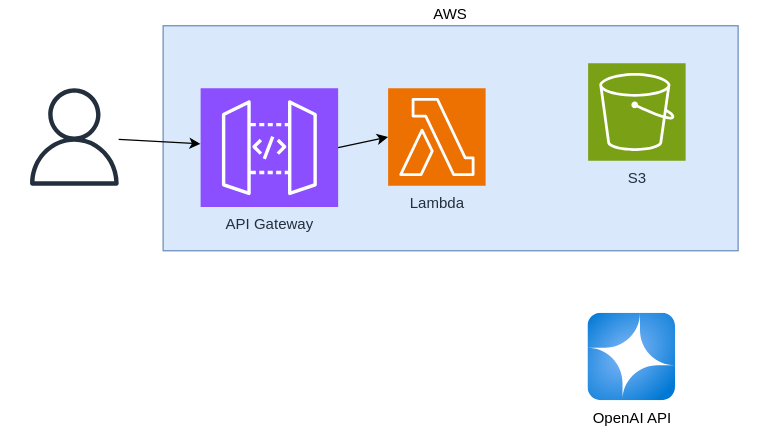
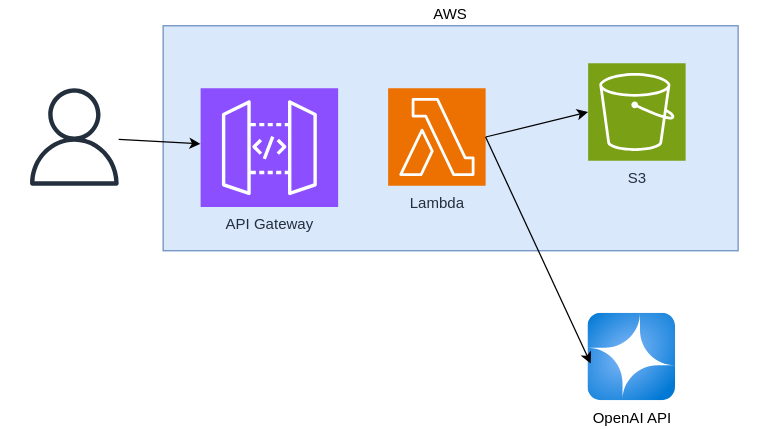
+ <mxCell id="10" value="" style="endArrow=classic;html=1;rounded=0;exitX=1;exitY=0.5;exitDx=0;exitDy=0;exitPerimeter=0;entryX=0;entryY=0.5;entryDx=0;entryDy=0;entryPerimeter=0;" edge="1" parent="1" source="5" target="6"><mxGeometry width="50" height="50" relative="1" as="geometry"><mxPoint x="310" y="160" as="sourcePoint" /><mxPoint x="376" y="160" as="targetPoint" /></mxGeometry></mxCell>
- <mxCell id="9" value="" style="endArrow=classic;html=1;rounded=0;exitX=1;exitY=0.5;exitDx=0;exitDy=0;exitPerimeter=0;entryX=0;entryY=0.5;entryDx=0;entryDy=0;entryPerimeter=0;" edge="1" parent="1" source="4" target="5"><mxGeometry width="50" height="50" relative="1" as="geometry"><mxPoint x="140" y="110" as="sourcePoint" /><mxPoint x="206" y="110" as="targetPoint" /></mxGeometry></mxCell>
+ <mxCell id="11" value="" style="endArrow=classic;html=1;rounded=0;exitX=1;exitY=0.5;exitDx=0;exitDy=0;exitPerimeter=0;entryX=0.029;entryY=0.574;entryDx=0;entryDy=0;entryPerimeter=0;" edge="1" parent="1" source="5" target="7"><mxGeometry width="50" height="50" relative="1" as="geometry"><mxPoint x="440" y="110" as="sourcePoint" /><mxPoint x="506" y="110" as="targetPoint" /></mxGeometry></mxCell>
